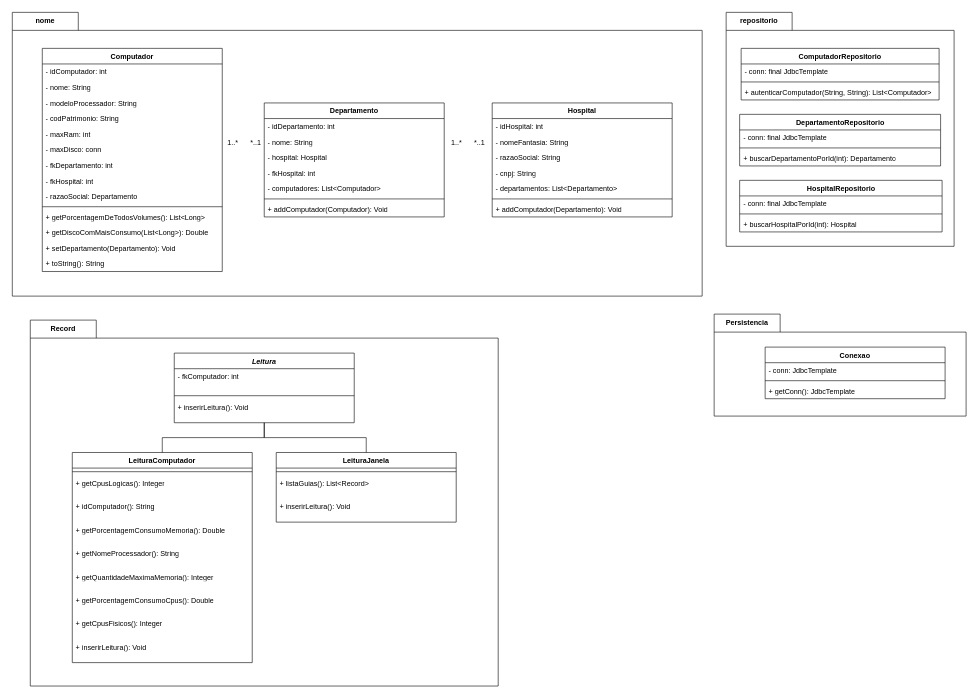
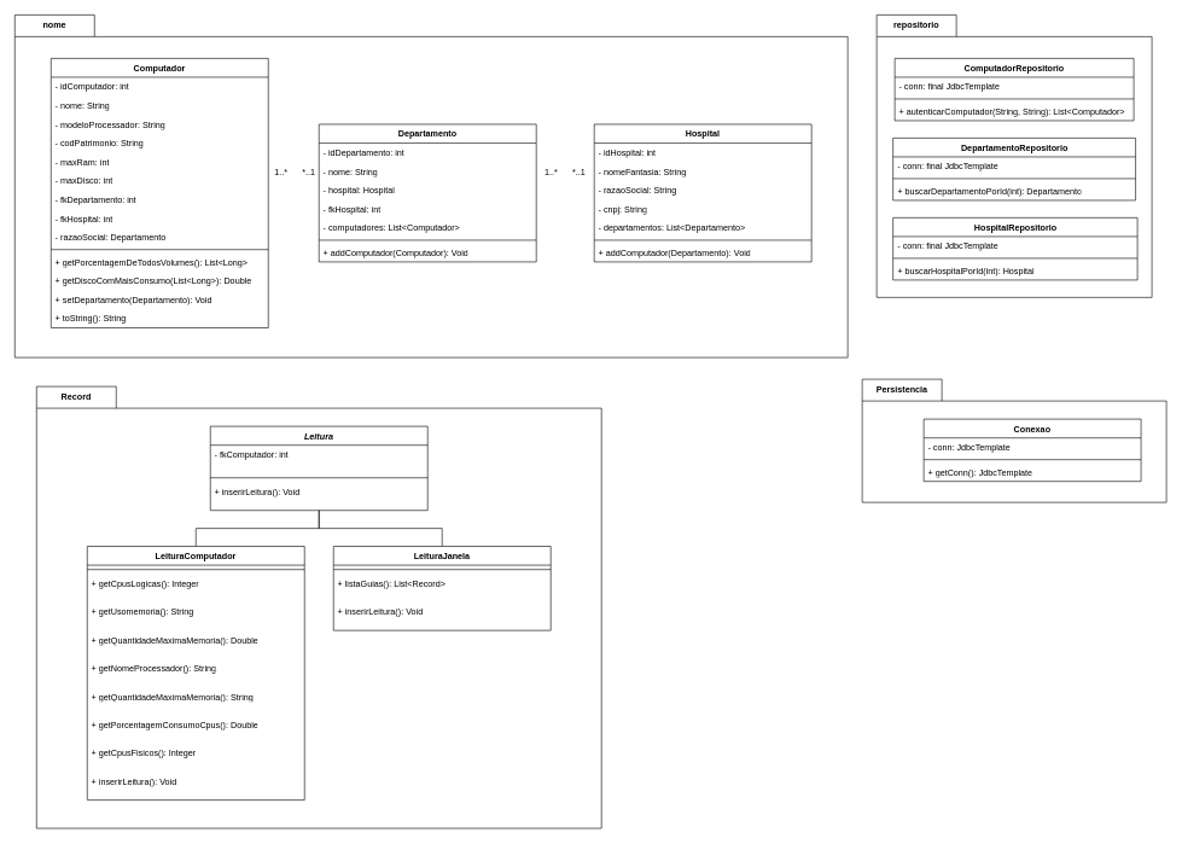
- <mxCell id="9" value="- maxDisco: conn" style="text;strokeColor=none;fillColor=none;align=left;verticalAlign=top;spacingLeft=4;spacingRight=4;overflow=hidden;rotatable=0;points=[[0,0.5],[1,0.5]];portConstraint=eastwest;whiteSpace=wrap;html=1;" parent="3" vertex="1"><mxGeometry y="156" width="300" height="26" as="geometry" /></mxCell>
+ <mxCell id="9" value="- maxDisco: int" style="text;strokeColor=none;fillColor=none;align=left;verticalAlign=top;spacingLeft=4;spacingRight=4;overflow=hidden;rotatable=0;points=[[0,0.5],[1,0.5]];portConstraint=eastwest;whiteSpace=wrap;html=1;" parent="3" vertex="1"><mxGeometry y="156" width="300" height="26" as="geometry" /></mxCell>
- <mxCell id="54" value="+ idComputador(): String" style="text;strokeColor=none;fillColor=none;align=left;verticalAlign=top;spacingLeft=4;spacingRight=4;overflow=hidden;rotatable=0;points=[[0,0.5],[1,0.5]];portConstraint=eastwest;whiteSpace=wrap;html=1;" vertex="1" parent="51"><mxGeometry y="77.046" width="300.0" height="39.035" as="geometry" /></mxCell>
+ <mxCell id="54" value="+ getUsomemoria(): String" style="text;strokeColor=none;fillColor=none;align=left;verticalAlign=top;spacingLeft=4;spacingRight=4;overflow=hidden;rotatable=0;points=[[0,0.5],[1,0.5]];portConstraint=eastwest;whiteSpace=wrap;html=1;" vertex="1" parent="51"><mxGeometry y="77.046" width="300.0" height="39.035" as="geometry" /></mxCell>
- <mxCell id="55" value="+ getPorcentagemConsumoMemoria(): Double" style="text;strokeColor=none;fillColor=none;align=left;verticalAlign=top;spacingLeft=4;spacingRight=4;overflow=hidden;rotatable=0;points=[[0,0.5],[1,0.5]];portConstraint=eastwest;whiteSpace=wrap;html=1;" vertex="1" parent="51"><mxGeometry y="116.08" width="300.0" height="39.035" as="geometry" /></mxCell>
+ <mxCell id="55" value="+ getQuantidadeMaximaMemoria(): Double" style="text;strokeColor=none;fillColor=none;align=left;verticalAlign=top;spacingLeft=4;spacingRight=4;overflow=hidden;rotatable=0;points=[[0,0.5],[1,0.5]];portConstraint=eastwest;whiteSpace=wrap;html=1;" vertex="1" parent="51"><mxGeometry y="116.08" width="300.0" height="39.035" as="geometry" /></mxCell>
- <mxCell id="57" value="+ getQuantidadeMaximaMemoria(): Integer" style="text;strokeColor=none;fillColor=none;align=left;verticalAlign=top;spacingLeft=4;spacingRight=4;overflow=hidden;rotatable=0;points=[[0,0.5],[1,0.5]];portConstraint=eastwest;whiteSpace=wrap;html=1;" vertex="1" parent="51"><mxGeometry y="194.15" width="300.0" height="39.035" as="geometry" /></mxCell>
+ <mxCell id="57" value="+ getQuantidadeMaximaMemoria(): String" style="text;strokeColor=none;fillColor=none;align=left;verticalAlign=top;spacingLeft=4;spacingRight=4;overflow=hidden;rotatable=0;points=[[0,0.5],[1,0.5]];portConstraint=eastwest;whiteSpace=wrap;html=1;" vertex="1" parent="51"><mxGeometry y="194.15" width="300.0" height="39.035" as="geometry" /></mxCell>
